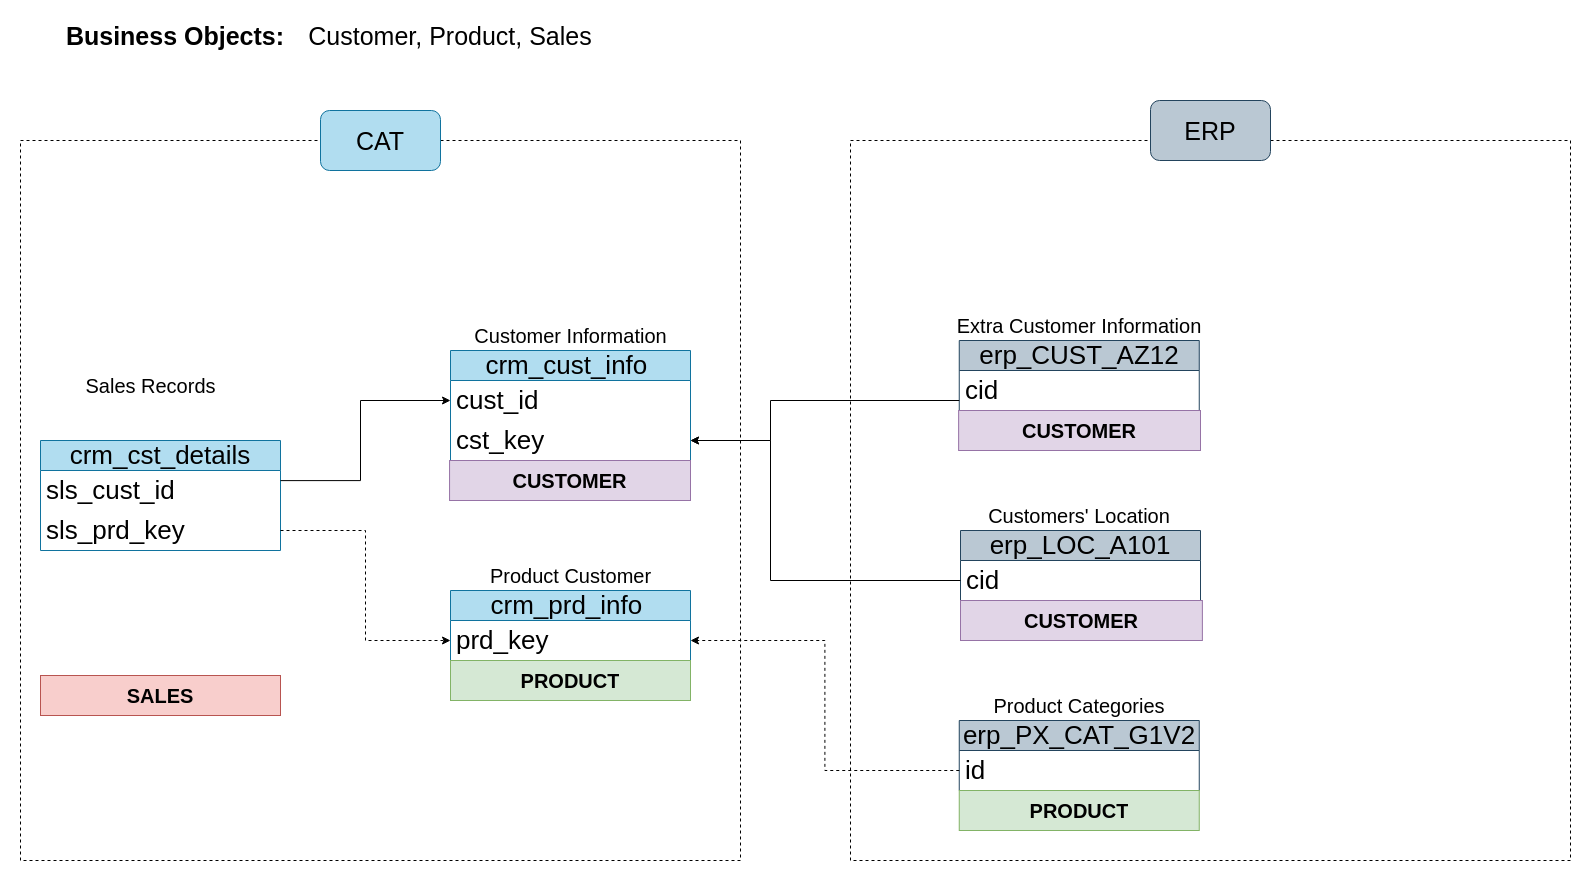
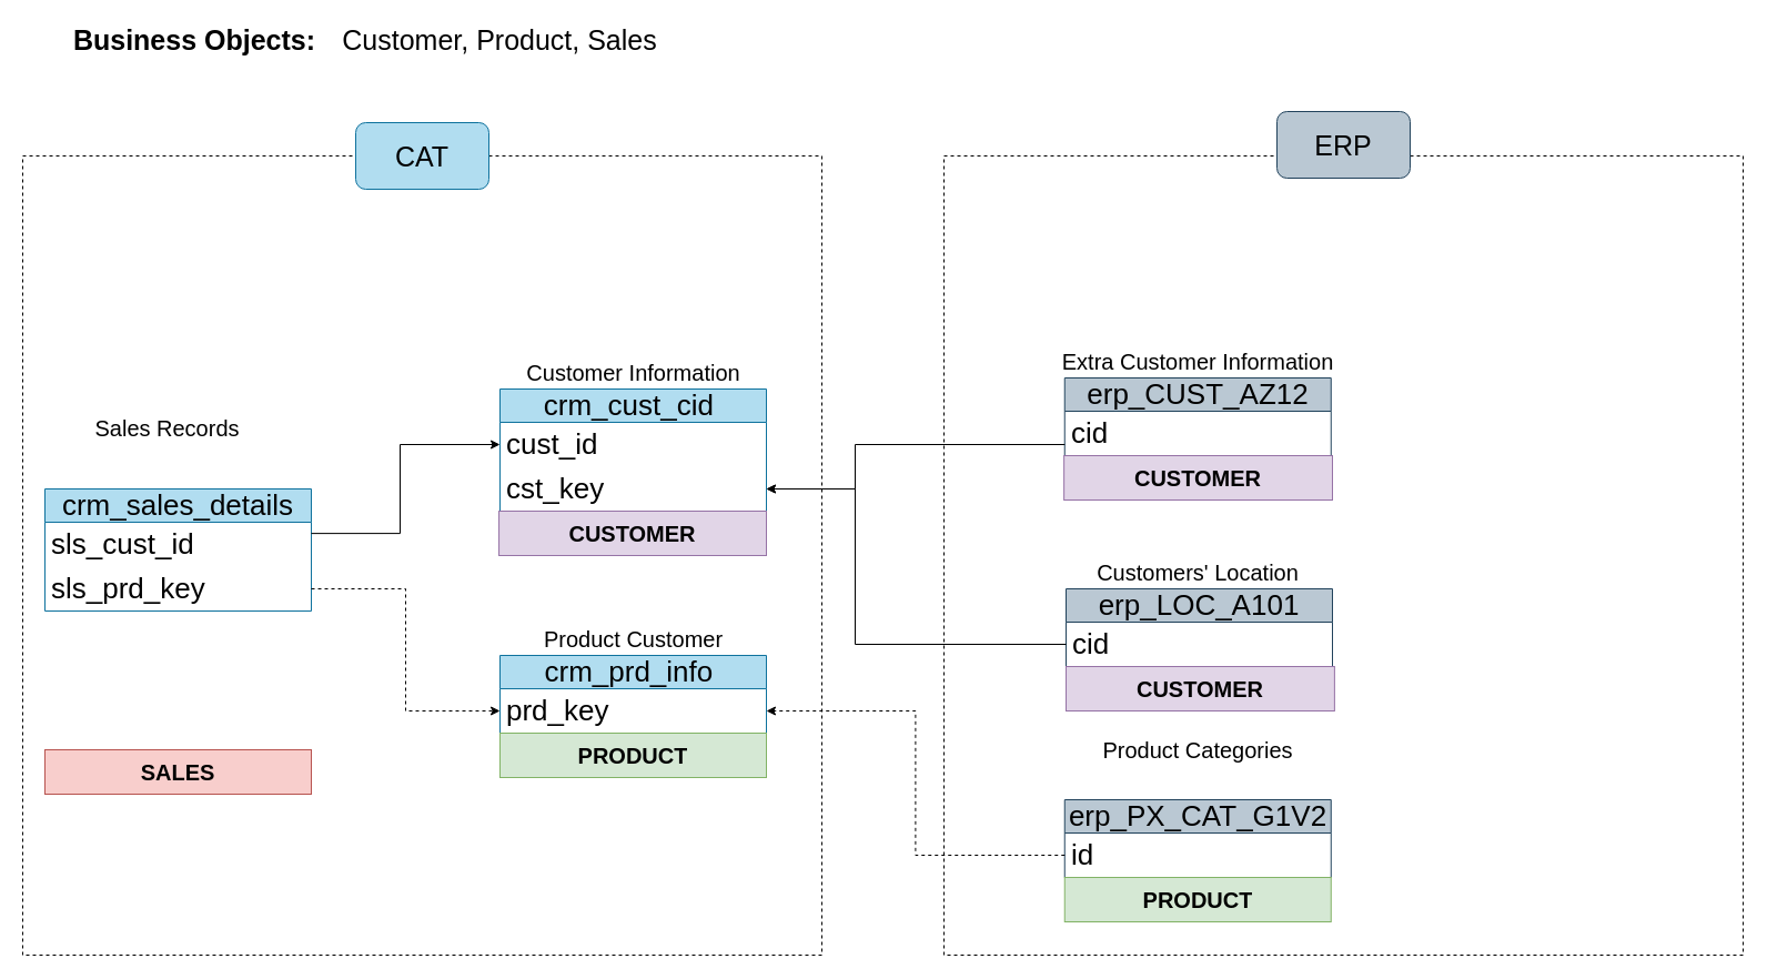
- <mxCell id="2" value="crm_cust_info&amp;nbsp;" style="swimlane;fontStyle=0;childLayout=stackLayout;horizontal=1;startSize=30;horizontalStack=0;resizeParent=1;resizeParentMax=0;resizeLast=0;collapsible=1;marginBottom=0;whiteSpace=wrap;html=1;fillColor=#b1ddf0;strokeColor=#10739e;fontSize=26;" parent="1" vertex="1"><mxGeometry x="450" y="350" width="240" height="110" as="geometry" /></mxCell>
+ <mxCell id="2" value="crm_cust_cid&amp;nbsp;" style="swimlane;fontStyle=0;childLayout=stackLayout;horizontal=1;startSize=30;horizontalStack=0;resizeParent=1;resizeParentMax=0;resizeLast=0;collapsible=1;marginBottom=0;whiteSpace=wrap;html=1;fillColor=#b1ddf0;strokeColor=#10739e;fontSize=26;" parent="1" vertex="1"><mxGeometry x="450" y="350" width="240" height="110" as="geometry" /></mxCell>
- <mxCell id="11" value="crm_cst_details" style="swimlane;fontStyle=0;childLayout=stackLayout;horizontal=1;startSize=30;horizontalStack=0;resizeParent=1;resizeParentMax=0;resizeLast=0;collapsible=1;marginBottom=0;whiteSpace=wrap;html=1;fillColor=#b1ddf0;strokeColor=#10739e;fontSize=26;" parent="1" vertex="1"><mxGeometry x="40" y="440" width="240" height="110" as="geometry" /></mxCell>
+ <mxCell id="11" value="crm_sales_details" style="swimlane;fontStyle=0;childLayout=stackLayout;horizontal=1;startSize=30;horizontalStack=0;resizeParent=1;resizeParentMax=0;resizeLast=0;collapsible=1;marginBottom=0;whiteSpace=wrap;html=1;fillColor=#b1ddf0;strokeColor=#10739e;fontSize=26;" parent="1" vertex="1"><mxGeometry x="40" y="440" width="240" height="110" as="geometry" /></mxCell>
- <mxCell id="30" value="Product Categories" style="text;html=1;align=center;verticalAlign=middle;whiteSpace=wrap;rounded=0;fontSize=20;" parent="1" vertex="1"><mxGeometry x="950" y="690" width="257.5" height="30" as="geometry" /></mxCell>
+ <mxCell id="30" value="Product Categories" style="text;html=1;align=center;verticalAlign=middle;whiteSpace=wrap;rounded=0;fontSize=20;" parent="1" vertex="1"><mxGeometry x="950" y="660" width="257.5" height="30" as="geometry" /></mxCell>
